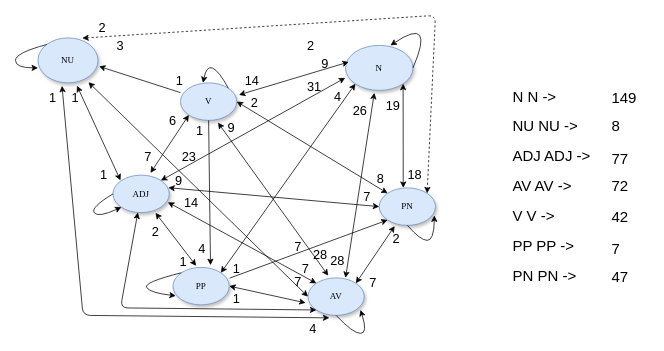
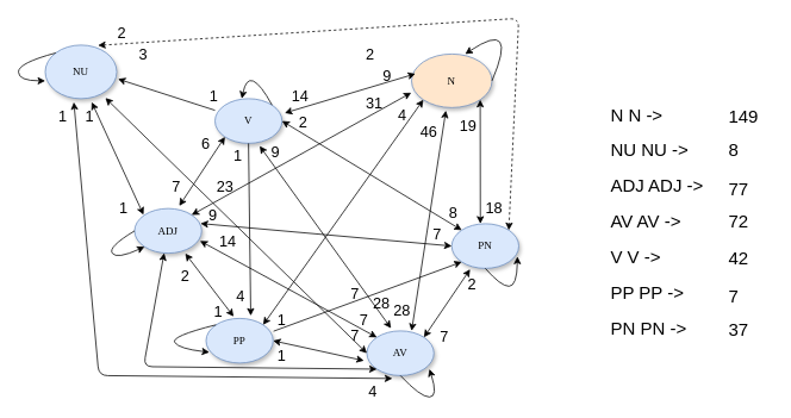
- <mxCell id="2" value="N&lt;br&gt;" style="ellipse;whiteSpace=wrap;html=1;rounded=0;shadow=1;comic=0;labelBackgroundColor=none;strokeWidth=1;fontFamily=Verdana;fontSize=12;align=center;fillColor=#dae8fc;strokeColor=#6c8ebf;" parent="1" vertex="1"><mxGeometry x="460" y="60" width="90" height="60" as="geometry" /></mxCell>
+ <mxCell id="2" value="N&lt;br&gt;" style="ellipse;whiteSpace=wrap;html=1;rounded=0;shadow=1;comic=0;labelBackgroundColor=none;strokeWidth=1;fontFamily=Verdana;fontSize=12;align=center;fillColor=#ffe6cc;strokeColor=#6c8ebf;" parent="1" vertex="1"><mxGeometry x="460" y="60" width="90" height="60" as="geometry" /></mxCell>
- <mxCell id="54" value="&lt;font style=&quot;font-size: 17px&quot;&gt;26&lt;/font&gt;" style="text;html=1;resizable=0;points=[];autosize=1;align=left;verticalAlign=top;spacingTop=-4;" vertex="1" parent="1"><mxGeometry x="468" y="135" width="30" height="20" as="geometry" /></mxCell>
+ <mxCell id="54" value="&lt;font style=&quot;font-size: 17px&quot;&gt;46&lt;/font&gt;" style="text;html=1;resizable=0;points=[];autosize=1;align=left;verticalAlign=top;spacingTop=-4;" vertex="1" parent="1"><mxGeometry x="468" y="135" width="30" height="20" as="geometry" /></mxCell>
- <mxCell id="40" value="&lt;font style=&quot;font-size: 20px&quot;&gt;47&lt;/font&gt;" style="text;html=1;resizable=0;points=[];autosize=1;align=left;verticalAlign=top;spacingTop=-4;" vertex="1" parent="1"><mxGeometry x="813" y="354" width="40" height="20" as="geometry" /></mxCell>
+ <mxCell id="40" value="&lt;font style=&quot;font-size: 20px&quot;&gt;37&lt;/font&gt;" style="text;html=1;resizable=0;points=[];autosize=1;align=left;verticalAlign=top;spacingTop=-4;" vertex="1" parent="1"><mxGeometry x="813" y="354" width="40" height="20" as="geometry" /></mxCell>
